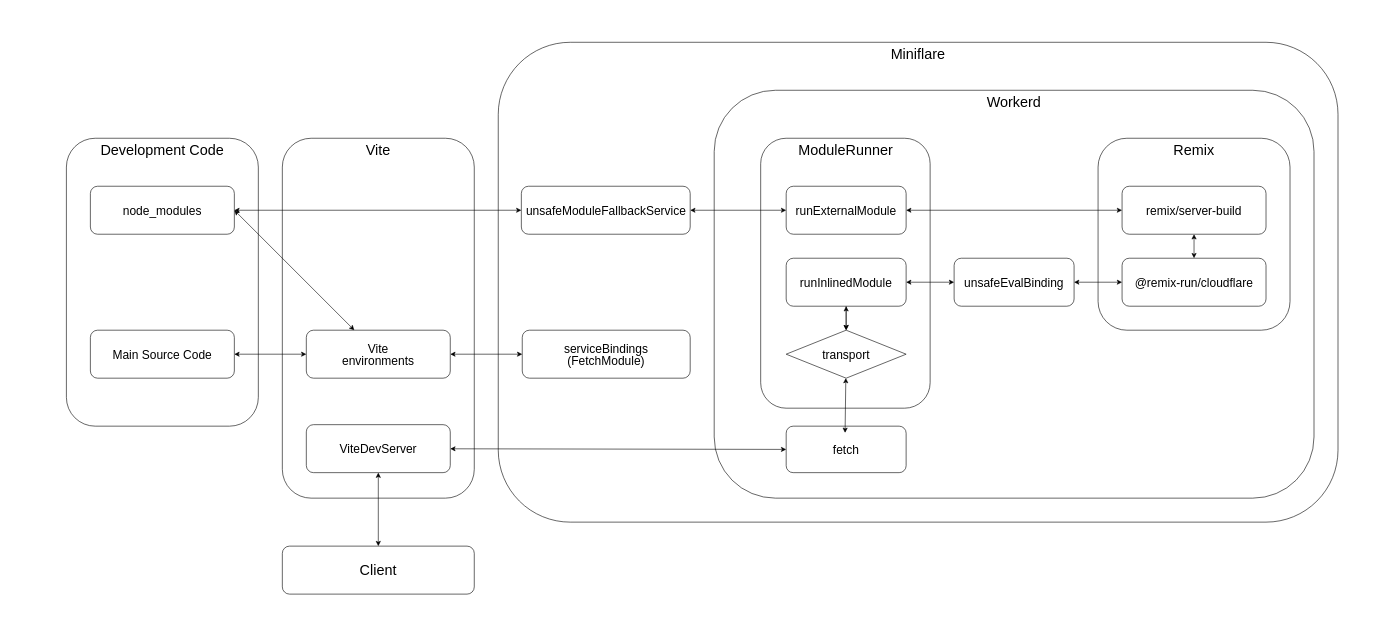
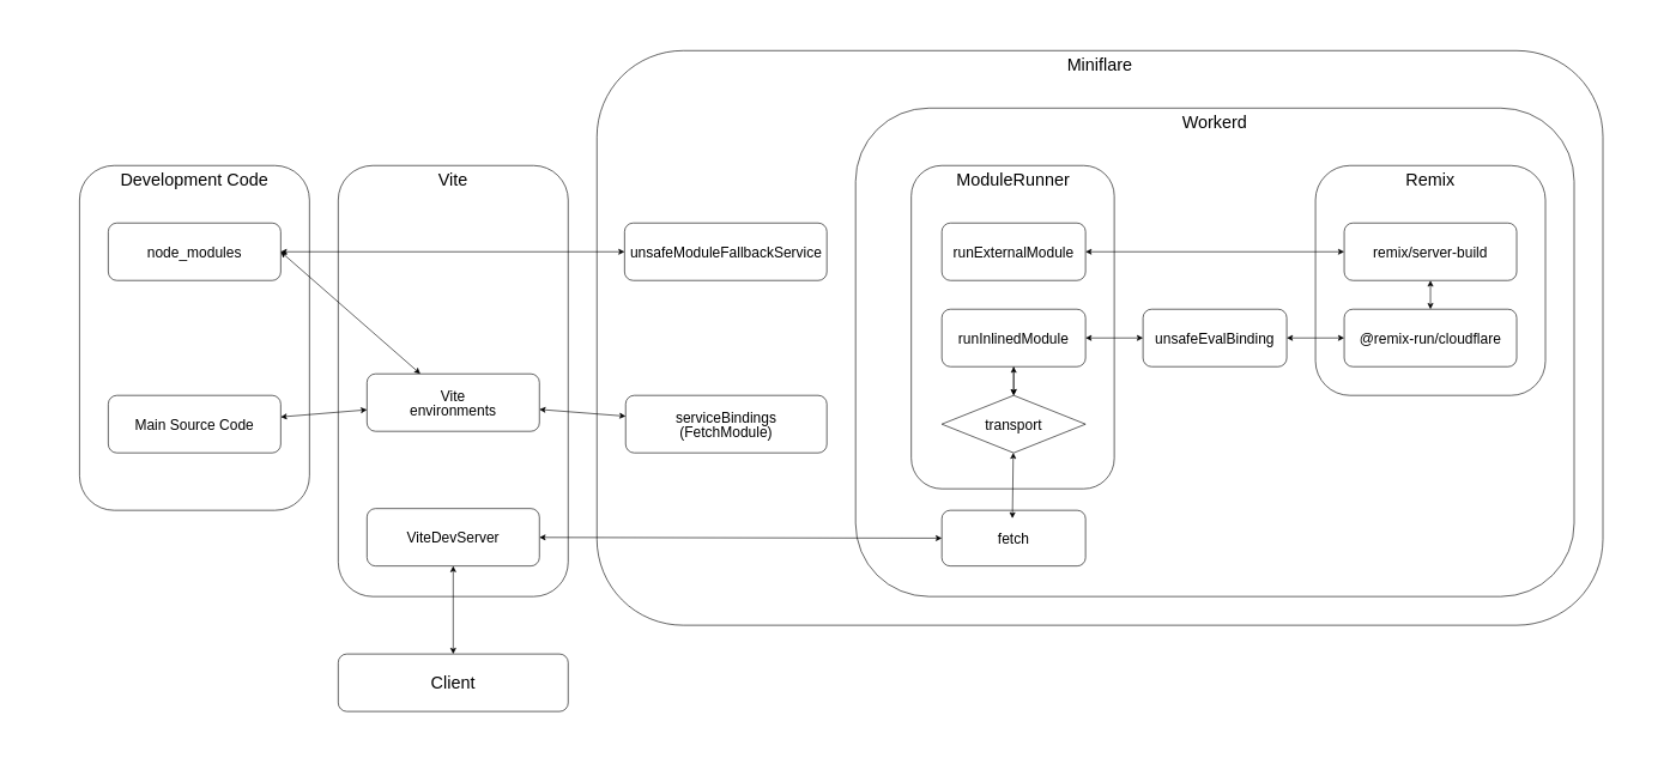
- <mxCell id="9" style="edgeStyle=none;html=1;entryX=0;entryY=0.5;entryDx=0;entryDy=0;strokeColor=#000000;fontFamily=Helvetica;fontSize=20;fontColor=#000000;startArrow=classic;startFill=1;" edge="1" parent="1" source="10" target="36"><mxGeometry relative="1" as="geometry" /></mxCell>
- <mxCell id="29" value="&lt;div style=&quot;font-size: 20px; line-height: 20px;&quot;&gt;Vite&lt;/div&gt;&lt;div style=&quot;font-size: 20px; line-height: 20px;&quot;&gt;environments&lt;/div&gt;" style="rounded=1;whiteSpace=wrap;html=1;labelBackgroundColor=none;fillColor=none;fontColor=#000000;strokeColor=#000000;fontSize=20;fontFamily=Helvetica;" parent="1" vertex="1"><mxGeometry x="510" y="550" width="240" height="80" as="geometry" /></mxCell>
+ <mxCell id="29" value="&lt;div style=&quot;font-size: 20px; line-height: 20px;&quot;&gt;Vite&lt;/div&gt;&lt;div style=&quot;font-size: 20px; line-height: 20px;&quot;&gt;environments&lt;/div&gt;" style="rounded=1;whiteSpace=wrap;html=1;labelBackgroundColor=none;fillColor=none;fontColor=#000000;strokeColor=#000000;fontSize=20;fontFamily=Helvetica;" parent="1" vertex="1"><mxGeometry x="510" y="520" width="240" height="80" as="geometry" /></mxCell>
